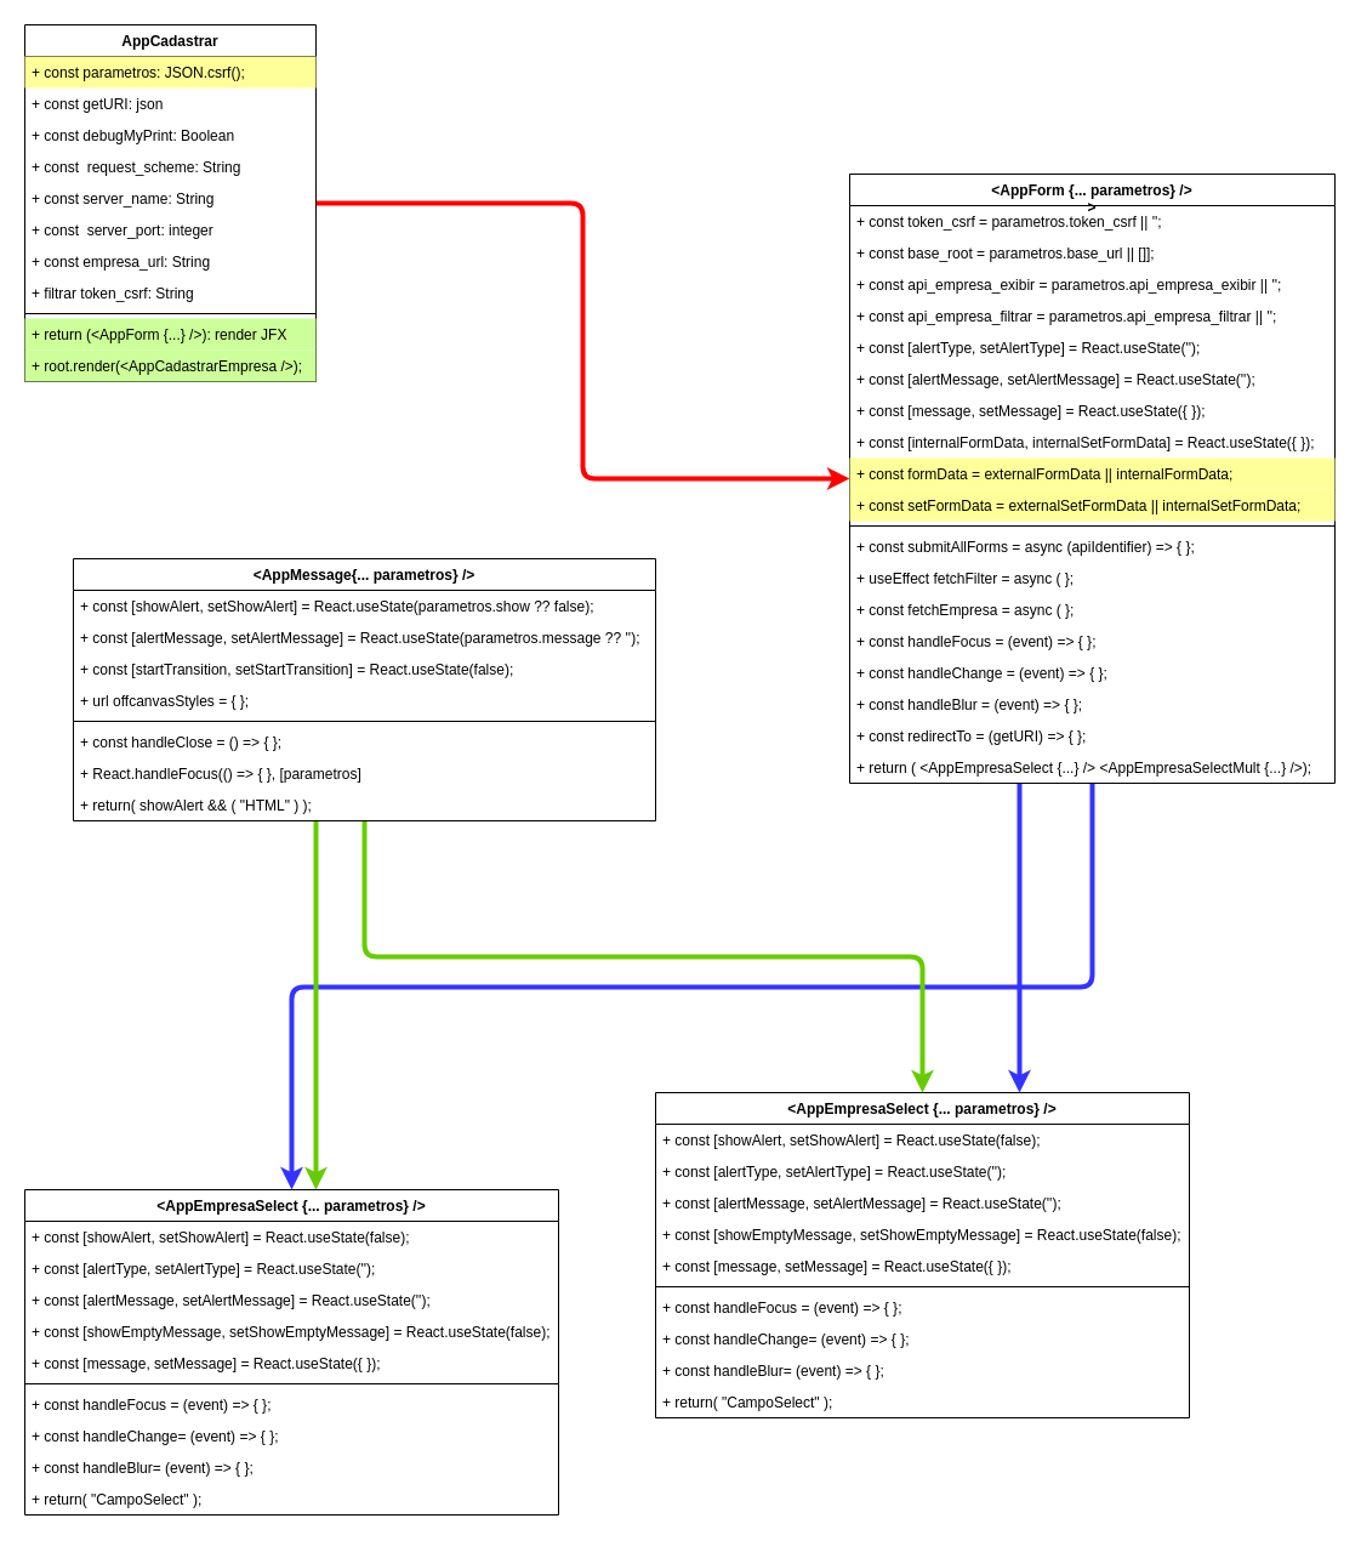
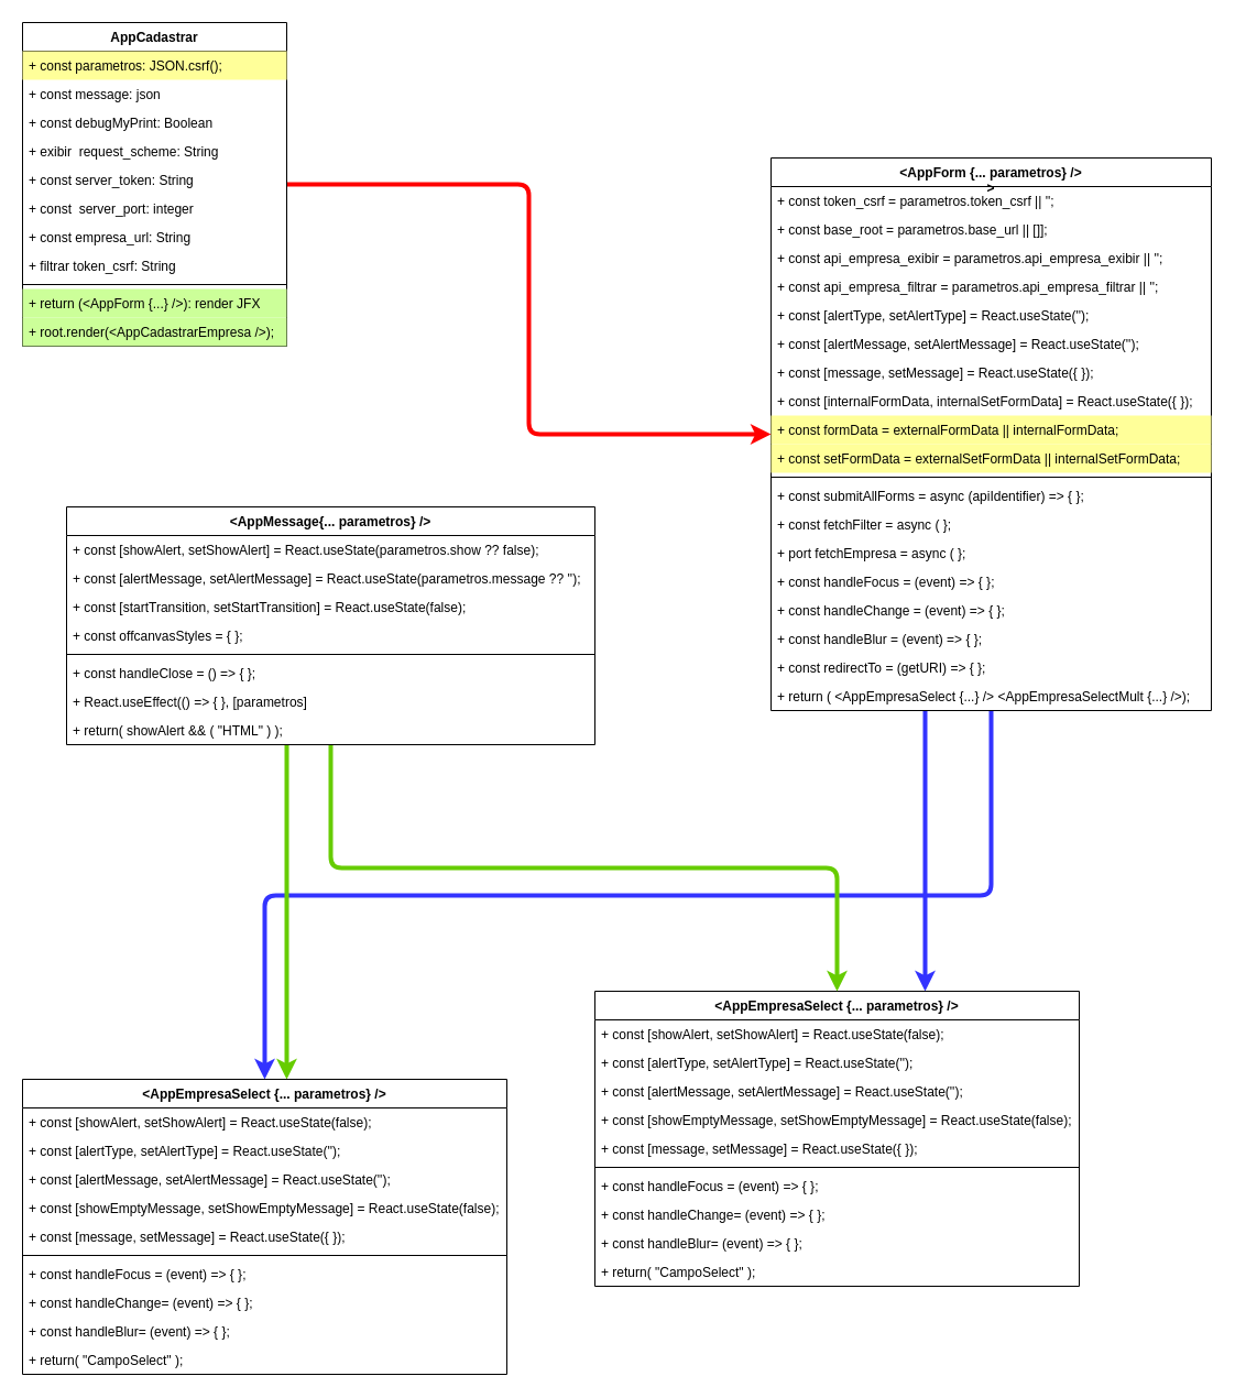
- <mxCell id="27" value="+ const getURI: json" style="text;strokeColor=none;fillColor=none;align=left;verticalAlign=top;spacingLeft=4;spacingRight=4;overflow=hidden;rotatable=0;points=[[0,0.5],[1,0.5]];portConstraint=eastwest;" vertex="1" parent="25"><mxGeometry y="52" width="240" height="26" as="geometry" /></mxCell>
+ <mxCell id="27" value="+ const message: json" style="text;strokeColor=none;fillColor=none;align=left;verticalAlign=top;spacingLeft=4;spacingRight=4;overflow=hidden;rotatable=0;points=[[0,0.5],[1,0.5]];portConstraint=eastwest;" vertex="1" parent="25"><mxGeometry y="52" width="240" height="26" as="geometry" /></mxCell>
- <mxCell id="29" value="+ const  request_scheme: String" style="text;strokeColor=none;fillColor=none;align=left;verticalAlign=top;spacingLeft=4;spacingRight=4;overflow=hidden;rotatable=0;points=[[0,0.5],[1,0.5]];portConstraint=eastwest;" vertex="1" parent="25"><mxGeometry y="104" width="240" height="26" as="geometry" /></mxCell>
+ <mxCell id="29" value="+ exibir  request_scheme: String" style="text;strokeColor=none;fillColor=none;align=left;verticalAlign=top;spacingLeft=4;spacingRight=4;overflow=hidden;rotatable=0;points=[[0,0.5],[1,0.5]];portConstraint=eastwest;" vertex="1" parent="25"><mxGeometry y="104" width="240" height="26" as="geometry" /></mxCell>
- <mxCell id="30" value="+ const server_name: String" style="text;strokeColor=none;fillColor=none;align=left;verticalAlign=top;spacingLeft=4;spacingRight=4;overflow=hidden;rotatable=0;points=[[0,0.5],[1,0.5]];portConstraint=eastwest;" vertex="1" parent="25"><mxGeometry y="130" width="240" height="26" as="geometry" /></mxCell>
+ <mxCell id="30" value="+ const server_token: String" style="text;strokeColor=none;fillColor=none;align=left;verticalAlign=top;spacingLeft=4;spacingRight=4;overflow=hidden;rotatable=0;points=[[0,0.5],[1,0.5]];portConstraint=eastwest;" vertex="1" parent="25"><mxGeometry y="130" width="240" height="26" as="geometry" /></mxCell>
- <mxCell id="17" value="+ useEffect fetchFilter = async ( };" style="text;strokeColor=none;fillColor=none;align=left;verticalAlign=top;spacingLeft=4;spacingRight=4;overflow=hidden;rotatable=0;points=[[0,0.5],[1,0.5]];portConstraint=eastwest;" vertex="1" parent="4"><mxGeometry y="320" width="400" height="26" as="geometry" /></mxCell>
+ <mxCell id="17" value="+ const fetchFilter = async ( };" style="text;strokeColor=none;fillColor=none;align=left;verticalAlign=top;spacingLeft=4;spacingRight=4;overflow=hidden;rotatable=0;points=[[0,0.5],[1,0.5]];portConstraint=eastwest;" vertex="1" parent="4"><mxGeometry y="320" width="400" height="26" as="geometry" /></mxCell>
- <mxCell id="18" value="+ const fetchEmpresa = async ( };" style="text;strokeColor=none;fillColor=none;align=left;verticalAlign=top;spacingLeft=4;spacingRight=4;overflow=hidden;rotatable=0;points=[[0,0.5],[1,0.5]];portConstraint=eastwest;" vertex="1" parent="4"><mxGeometry y="346" width="400" height="26" as="geometry" /></mxCell>
+ <mxCell id="18" value="+ port fetchEmpresa = async ( };" style="text;strokeColor=none;fillColor=none;align=left;verticalAlign=top;spacingLeft=4;spacingRight=4;overflow=hidden;rotatable=0;points=[[0,0.5],[1,0.5]];portConstraint=eastwest;" vertex="1" parent="4"><mxGeometry y="346" width="400" height="26" as="geometry" /></mxCell>
- <mxCell id="54" value="+ url offcanvasStyles = { };" style="text;strokeColor=none;fillColor=none;align=left;verticalAlign=top;spacingLeft=4;spacingRight=4;overflow=hidden;rotatable=0;points=[[0,0.5],[1,0.5]];portConstraint=eastwest;fontFamily=Helvetica;fontSize=12;fontColor=default;startSize=26;" vertex="1" parent="50"><mxGeometry y="104" width="480" height="26" as="geometry" /></mxCell>
+ <mxCell id="54" value="+ const offcanvasStyles = { };" style="text;strokeColor=none;fillColor=none;align=left;verticalAlign=top;spacingLeft=4;spacingRight=4;overflow=hidden;rotatable=0;points=[[0,0.5],[1,0.5]];portConstraint=eastwest;fontFamily=Helvetica;fontSize=12;fontColor=default;startSize=26;" vertex="1" parent="50"><mxGeometry y="104" width="480" height="26" as="geometry" /></mxCell>
- <mxCell id="57" value="+ React.handleFocus(() =&gt; { }, [parametros]" style="text;strokeColor=none;fillColor=none;align=left;verticalAlign=top;spacingLeft=4;spacingRight=4;overflow=hidden;rotatable=0;points=[[0,0.5],[1,0.5]];portConstraint=eastwest;fontFamily=Helvetica;fontSize=12;fontColor=default;startSize=26;" vertex="1" parent="50"><mxGeometry y="164" width="480" height="26" as="geometry" /></mxCell>
+ <mxCell id="57" value="+ React.useEffect(() =&gt; { }, [parametros]" style="text;strokeColor=none;fillColor=none;align=left;verticalAlign=top;spacingLeft=4;spacingRight=4;overflow=hidden;rotatable=0;points=[[0,0.5],[1,0.5]];portConstraint=eastwest;fontFamily=Helvetica;fontSize=12;fontColor=default;startSize=26;" vertex="1" parent="50"><mxGeometry y="164" width="480" height="26" as="geometry" /></mxCell>
